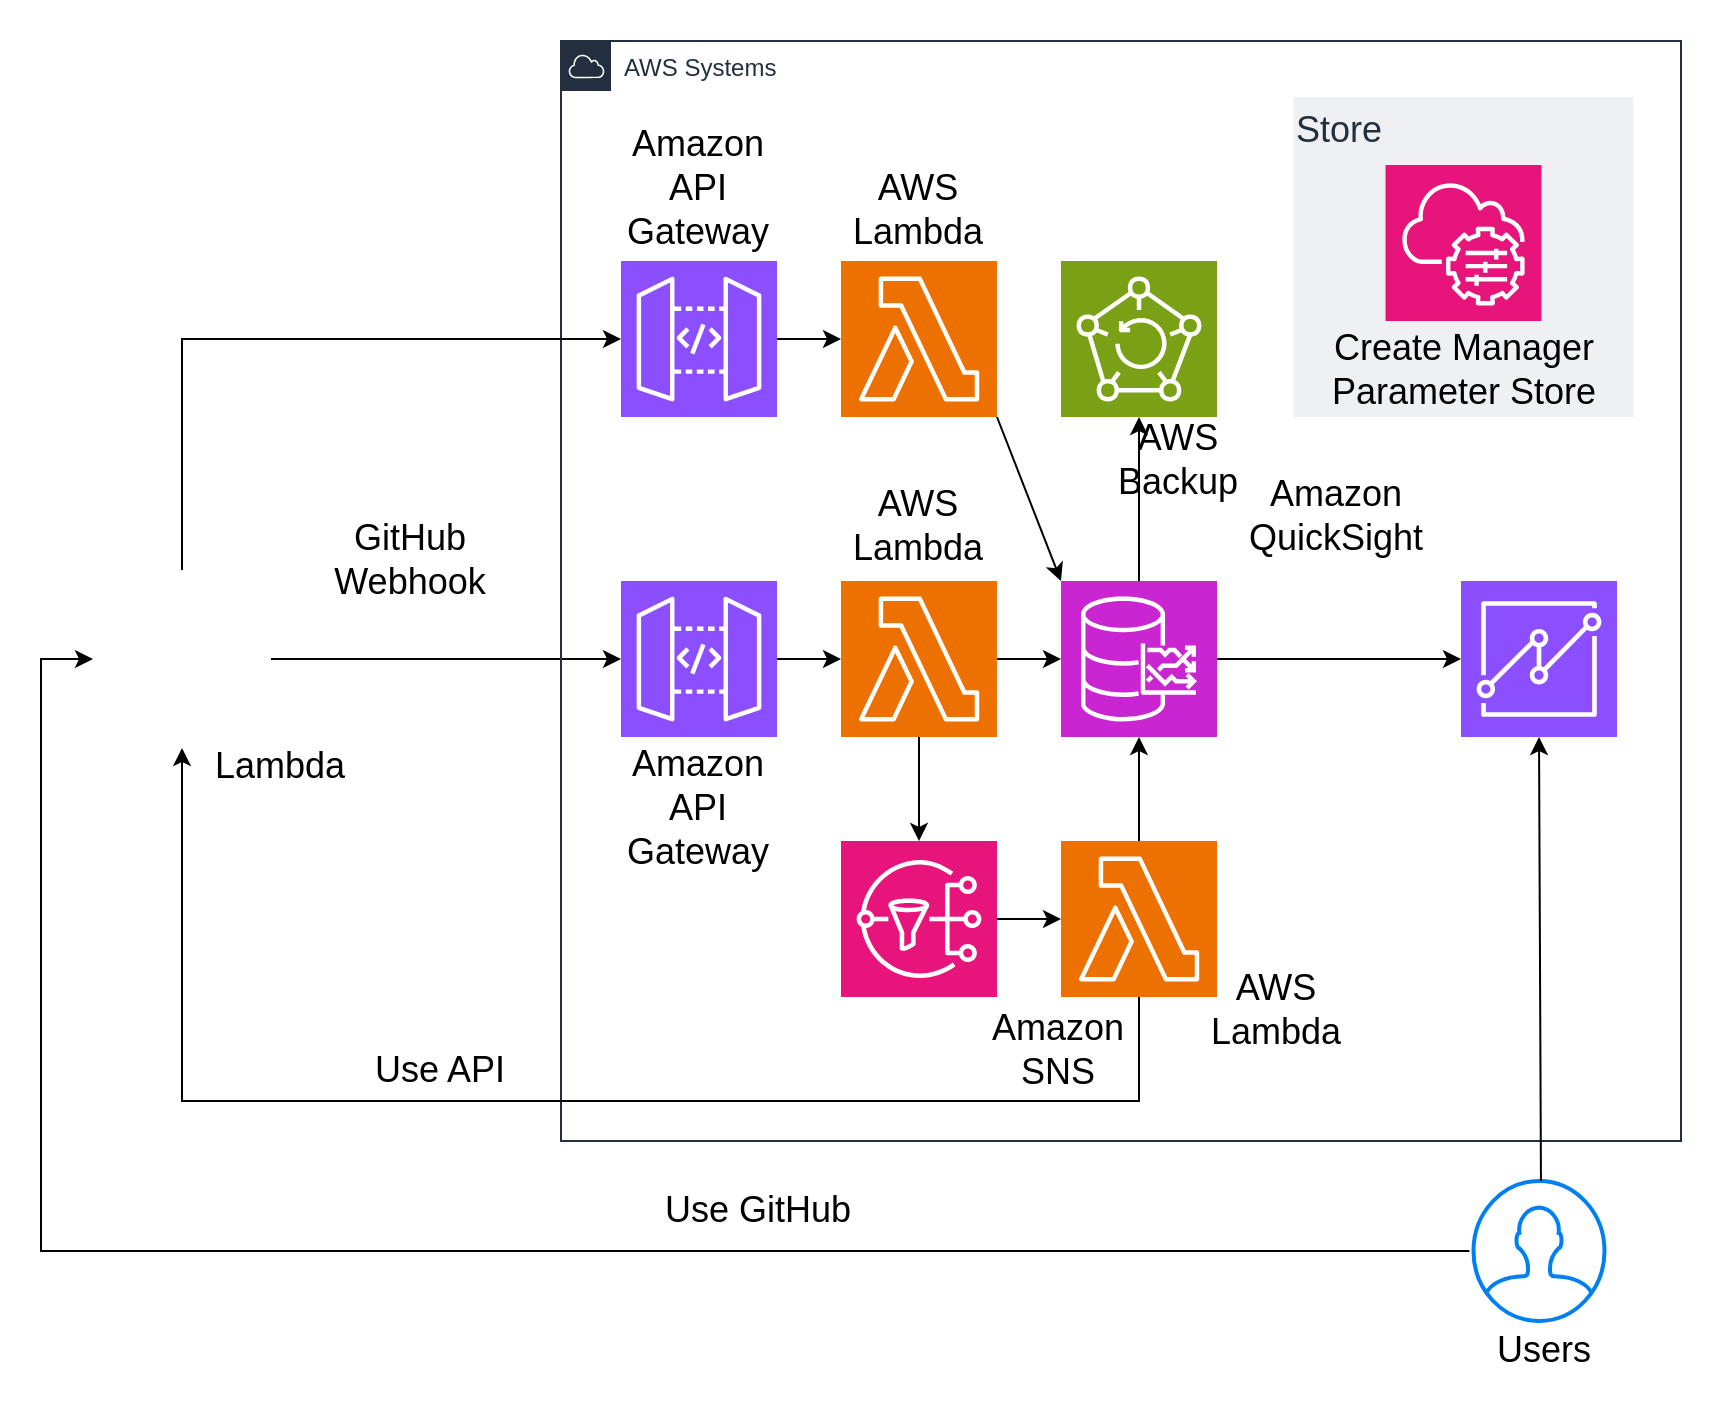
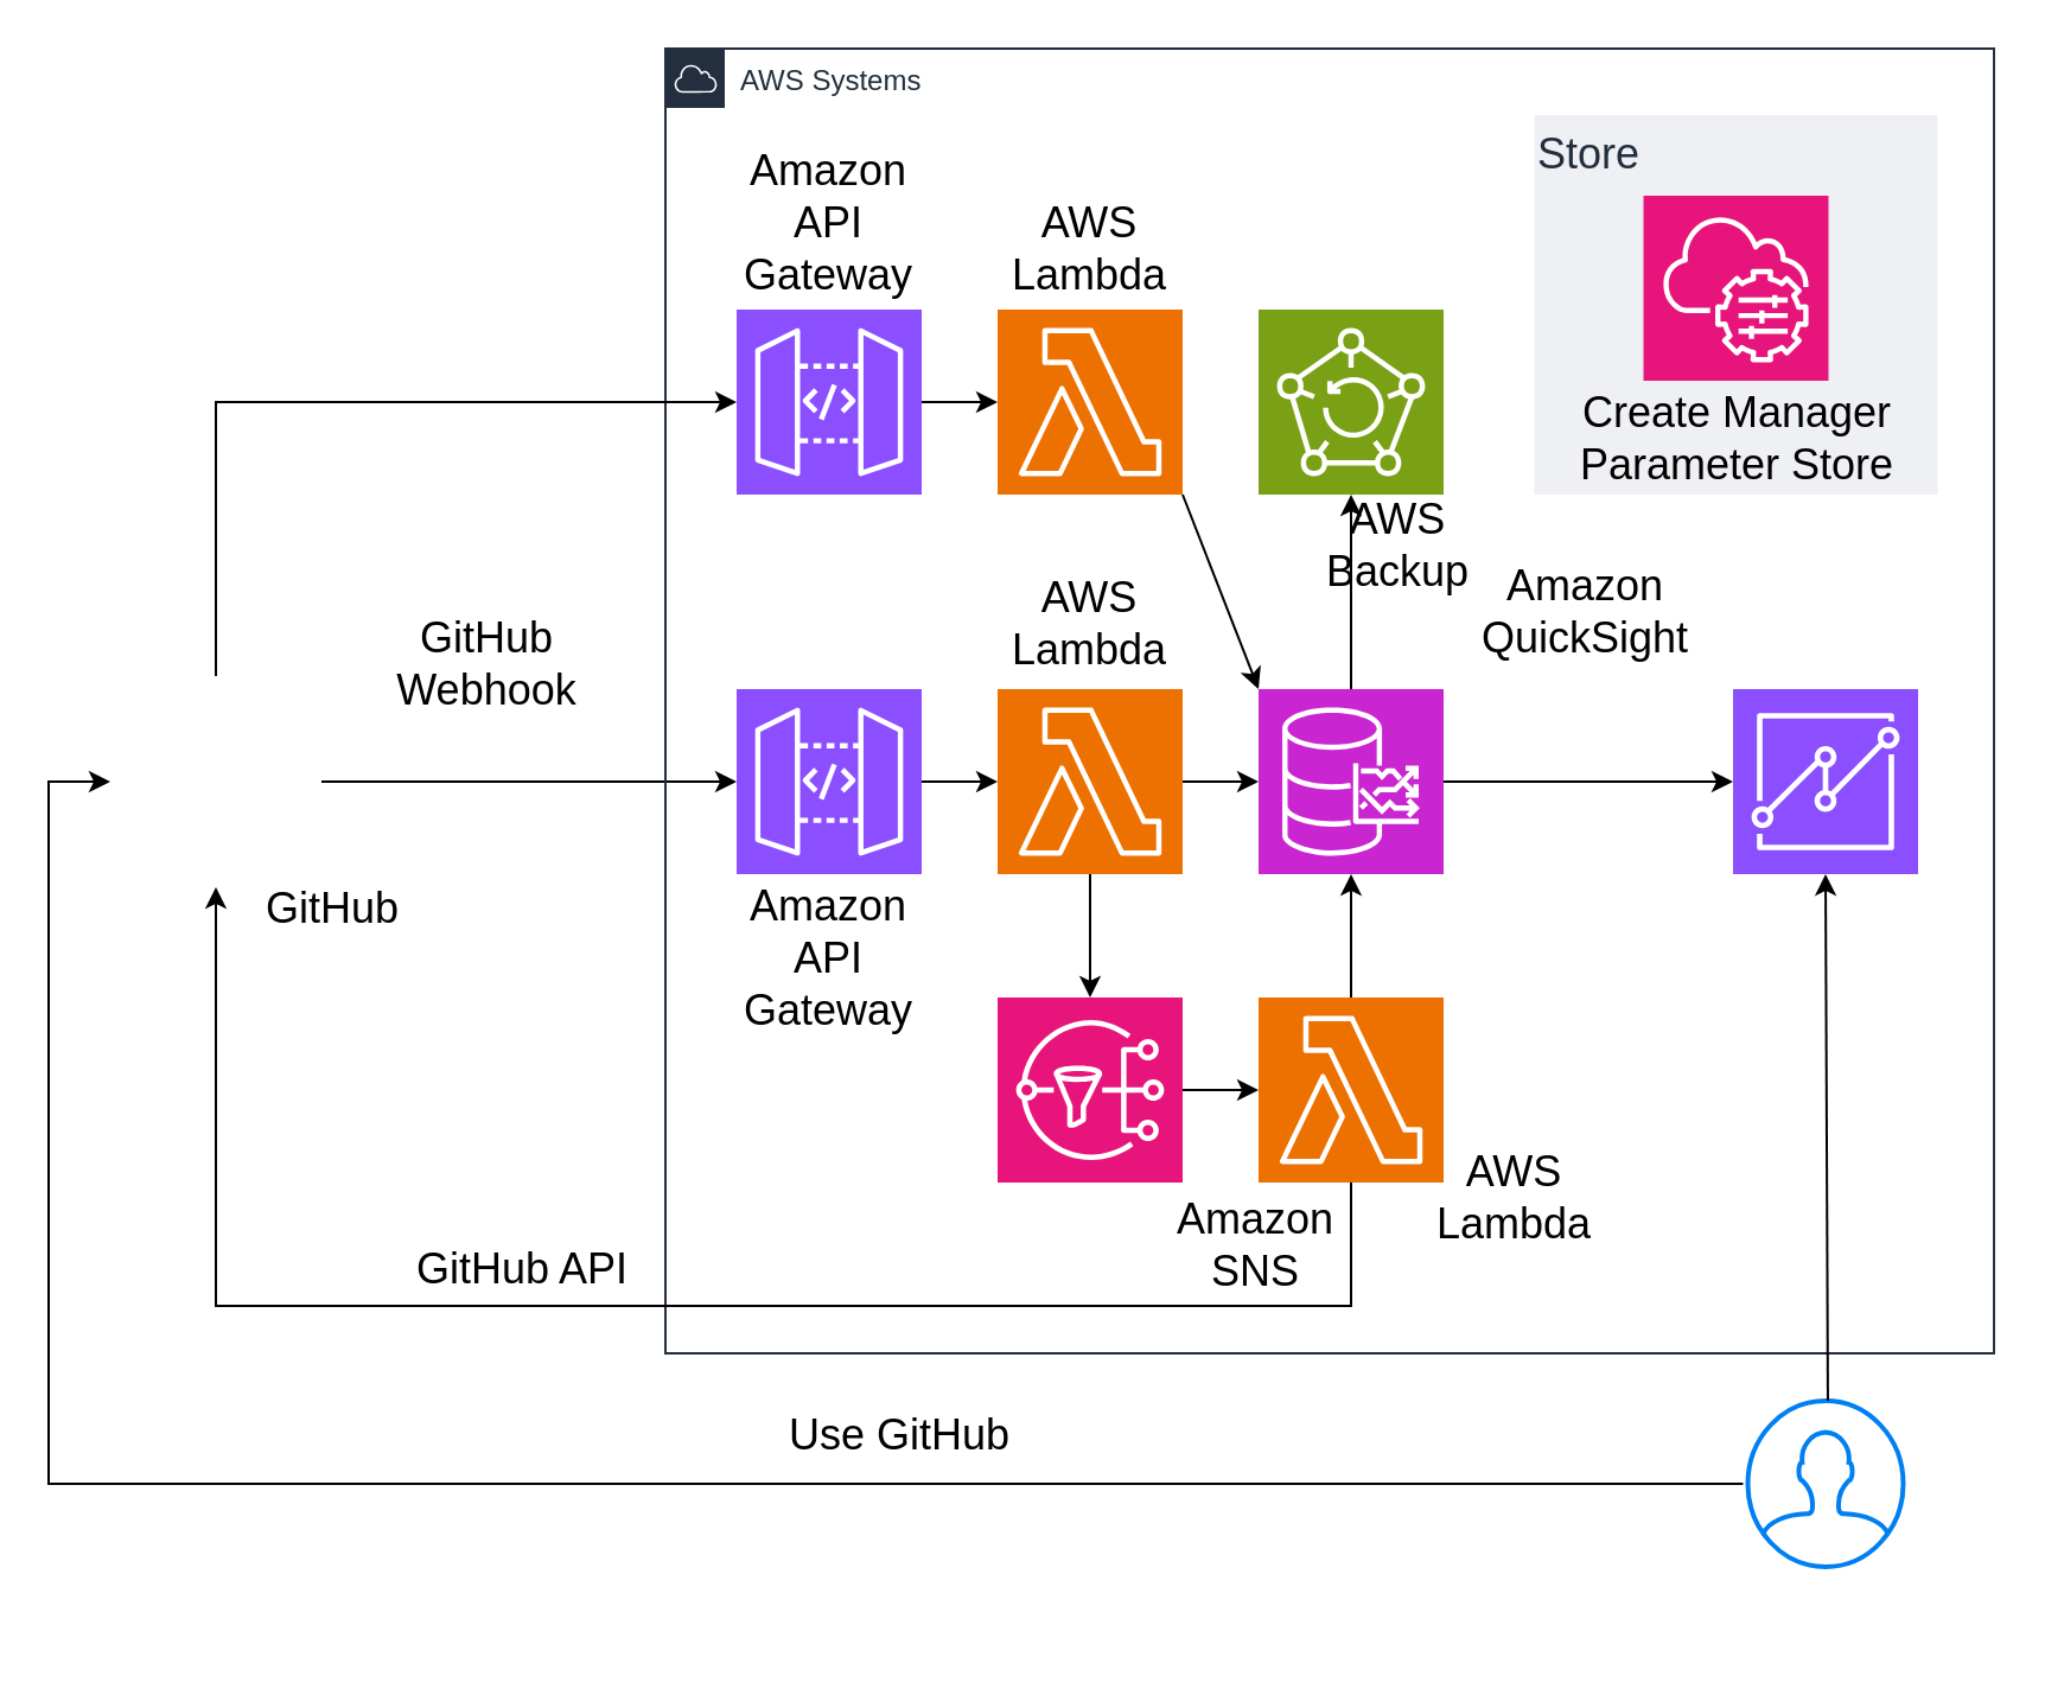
- <mxCell id="6" value="Lambda" style="text;html=1;align=center;verticalAlign=middle;whiteSpace=wrap;rounded=0;fontSize=18;" parent="1" vertex="1"><mxGeometry x="110" y="368" width="60" height="30" as="geometry" /></mxCell>
+ <mxCell id="6" value="GitHub" style="text;html=1;align=center;verticalAlign=middle;whiteSpace=wrap;rounded=0;fontSize=18;" parent="1" vertex="1"><mxGeometry x="110" y="368" width="60" height="30" as="geometry" /></mxCell>
- <mxCell id="42" value="&lt;font style=&quot;font-size: 18px;&quot;&gt;Use API&lt;br&gt;&lt;/font&gt;" style="text;html=1;align=center;verticalAlign=middle;whiteSpace=wrap;rounded=0;" vertex="1" parent="1"><mxGeometry x="160" y="510" width="120" height="50" as="geometry" /></mxCell>
+ <mxCell id="42" value="&lt;font style=&quot;font-size: 18px;&quot;&gt;GitHub API&lt;br&gt;&lt;/font&gt;" style="text;html=1;align=center;verticalAlign=middle;whiteSpace=wrap;rounded=0;" vertex="1" parent="1"><mxGeometry x="160" y="510" width="120" height="50" as="geometry" /></mxCell>
- <mxCell id="21" value="Users" style="text;html=1;align=center;verticalAlign=middle;whiteSpace=wrap;rounded=0;fontSize=18;" parent="1" vertex="1"><mxGeometry x="741.75" y="660" width="60" height="30" as="geometry" /></mxCell>
